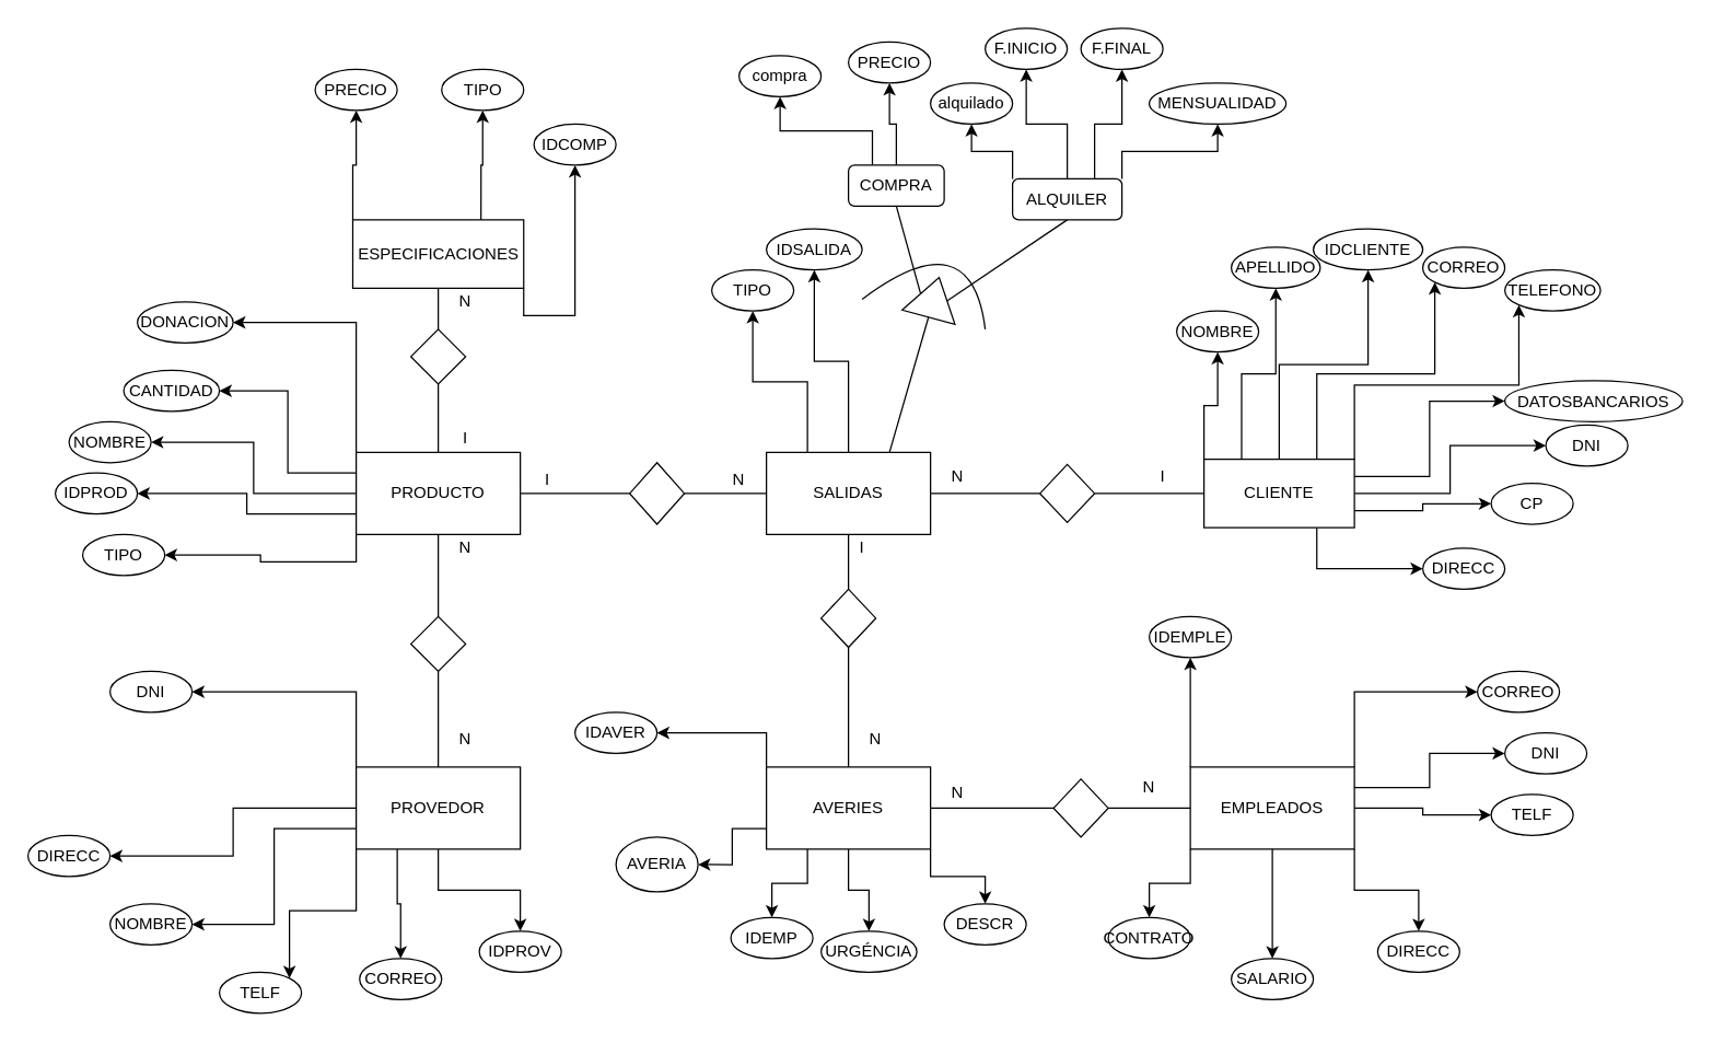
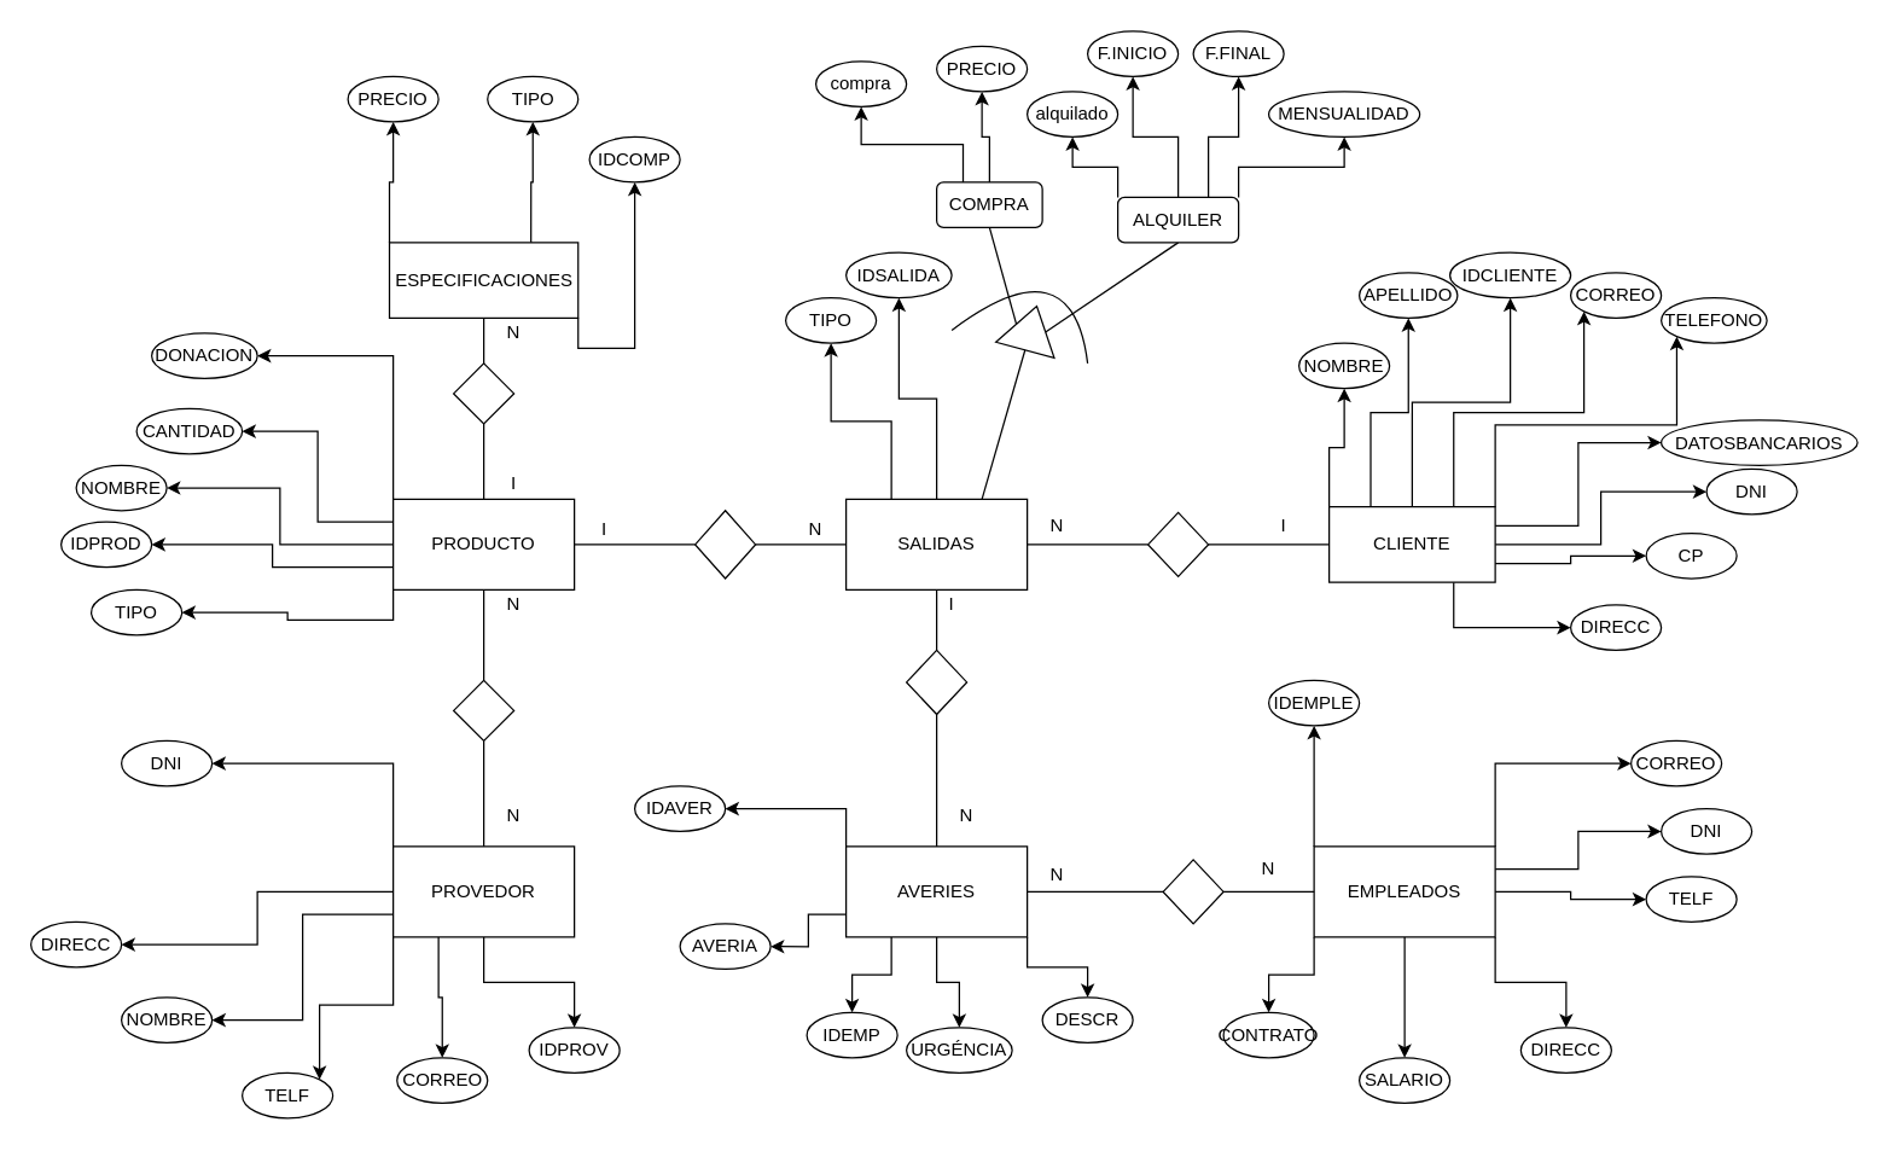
- <mxCell id="118" value="AVERIA" style="ellipse;whiteSpace=wrap;html=1;" parent="1" vertex="1"><mxGeometry x="450" y="611.25" width="60" height="40" as="geometry" /></mxCell>
+ <mxCell id="118" value="AVERIA" style="ellipse;whiteSpace=wrap;html=1;" parent="1" vertex="1"><mxGeometry x="450" y="611.25" width="60" height="30" as="geometry" /></mxCell>
